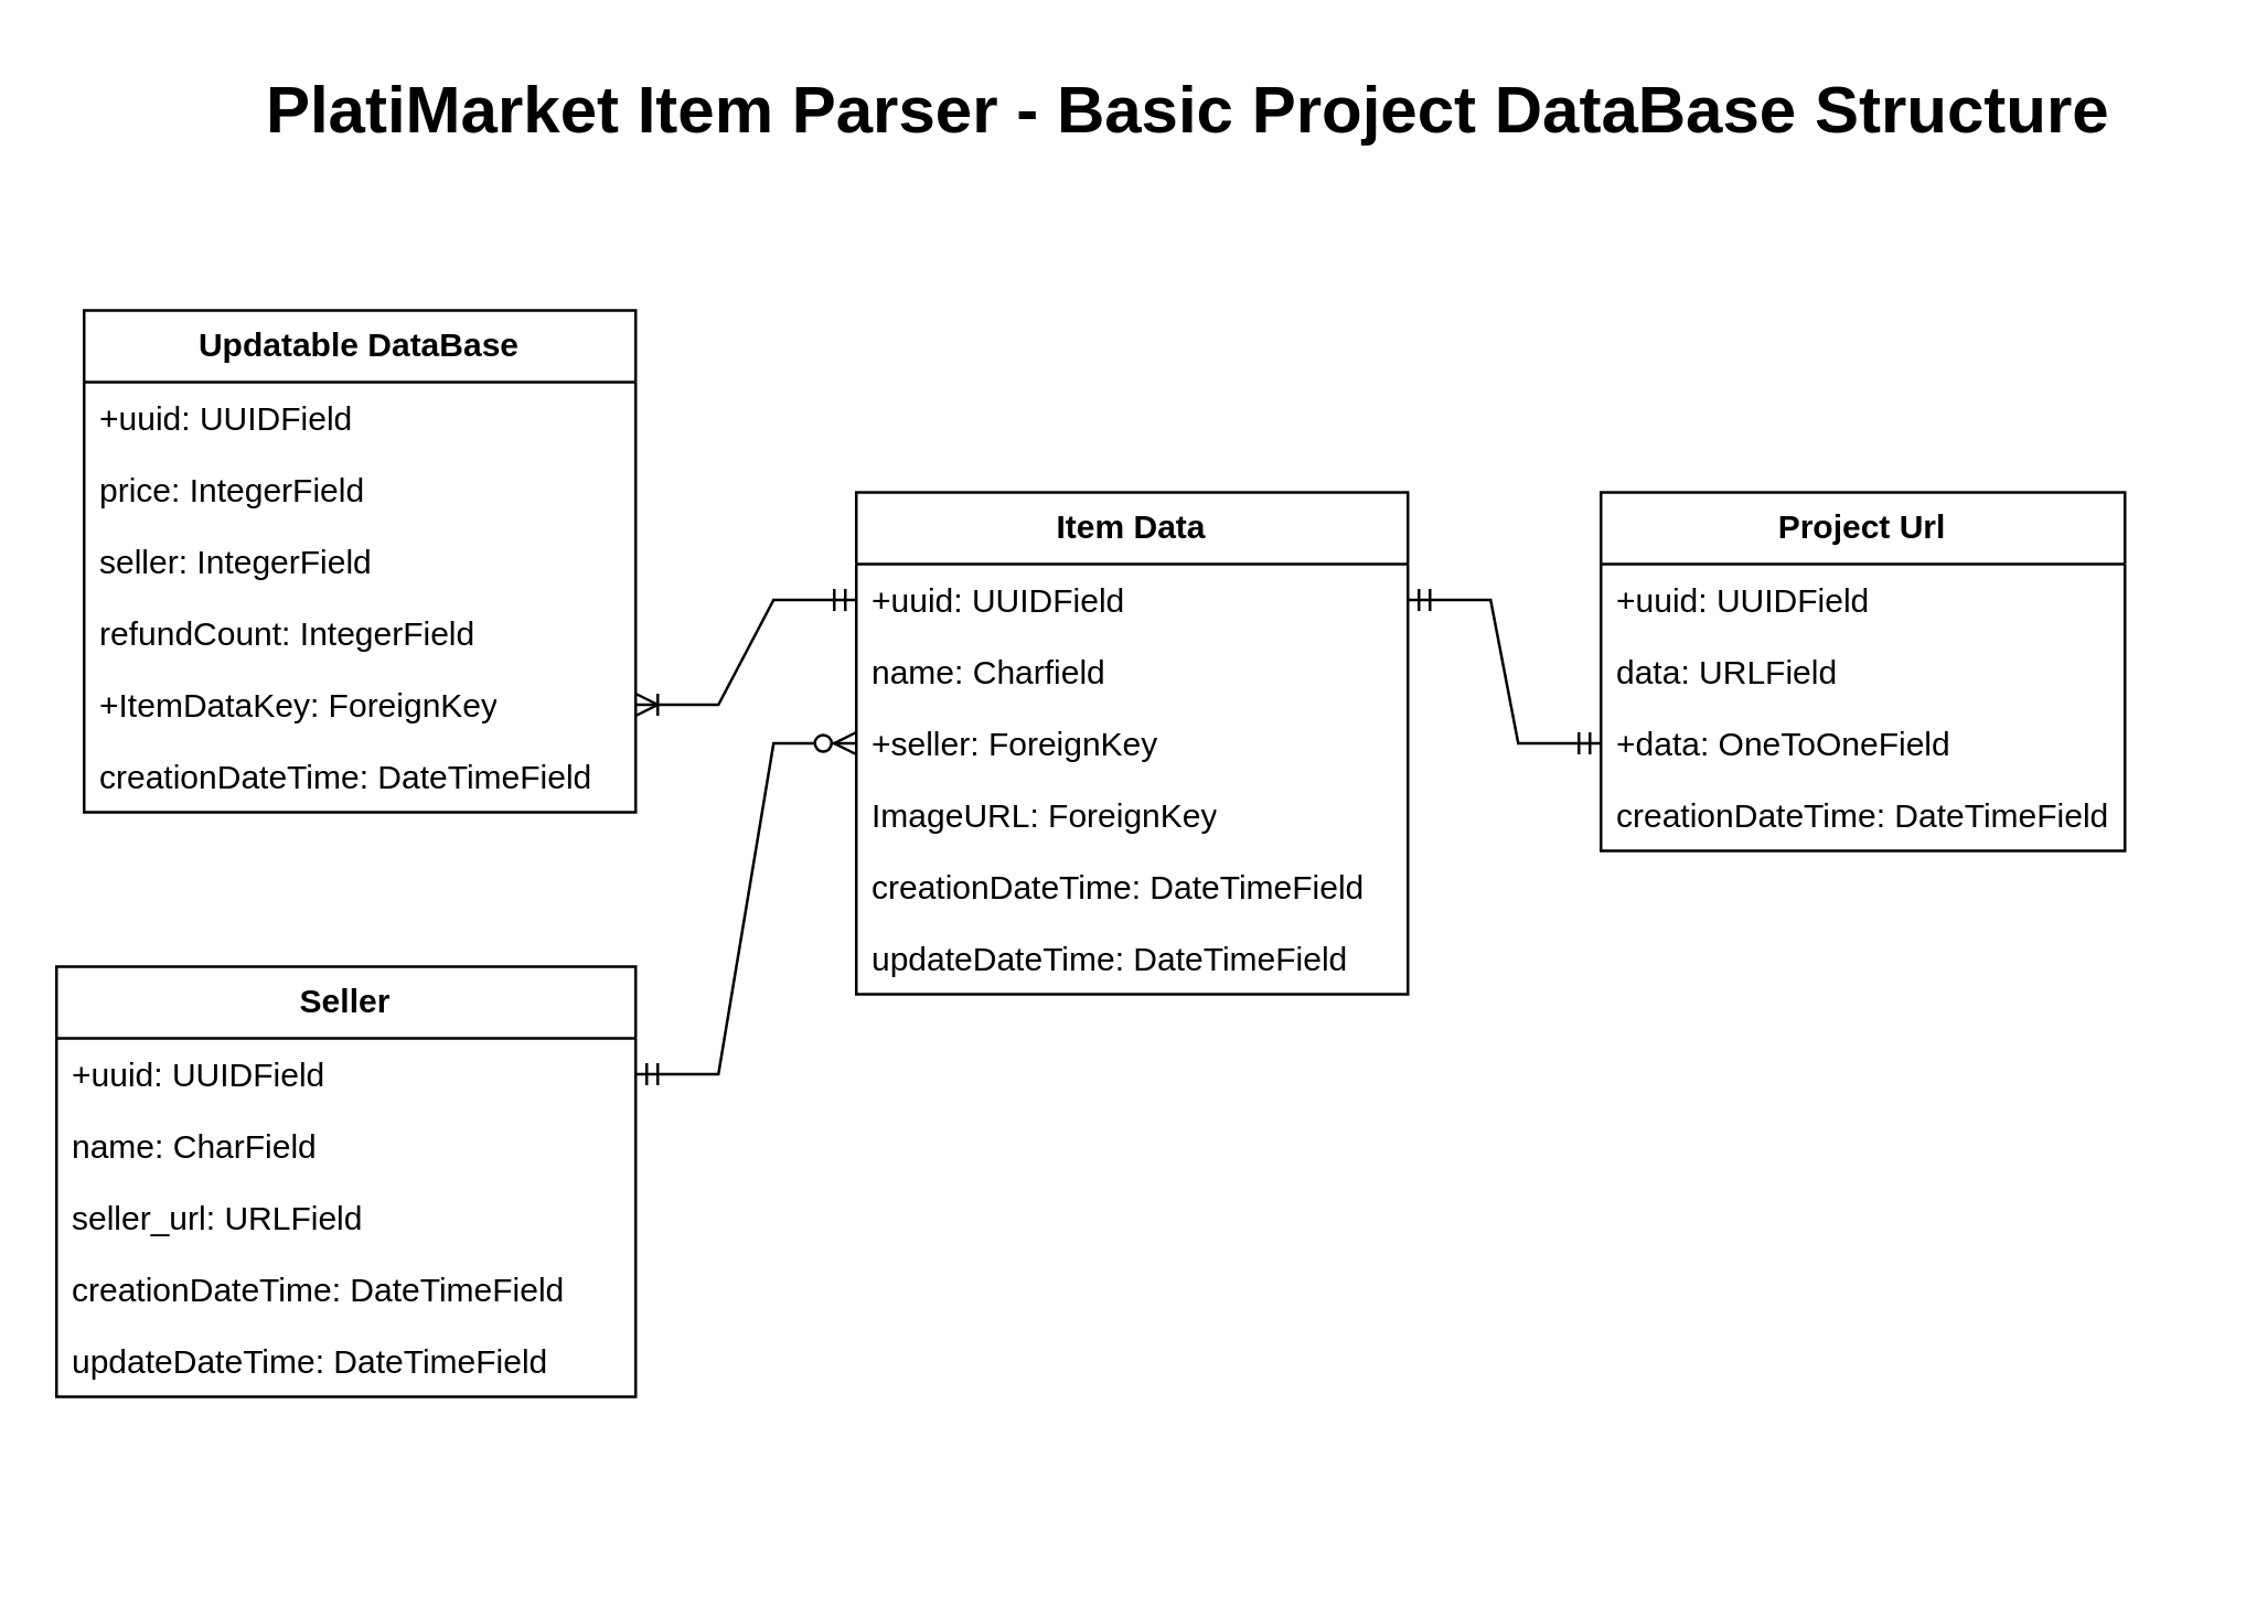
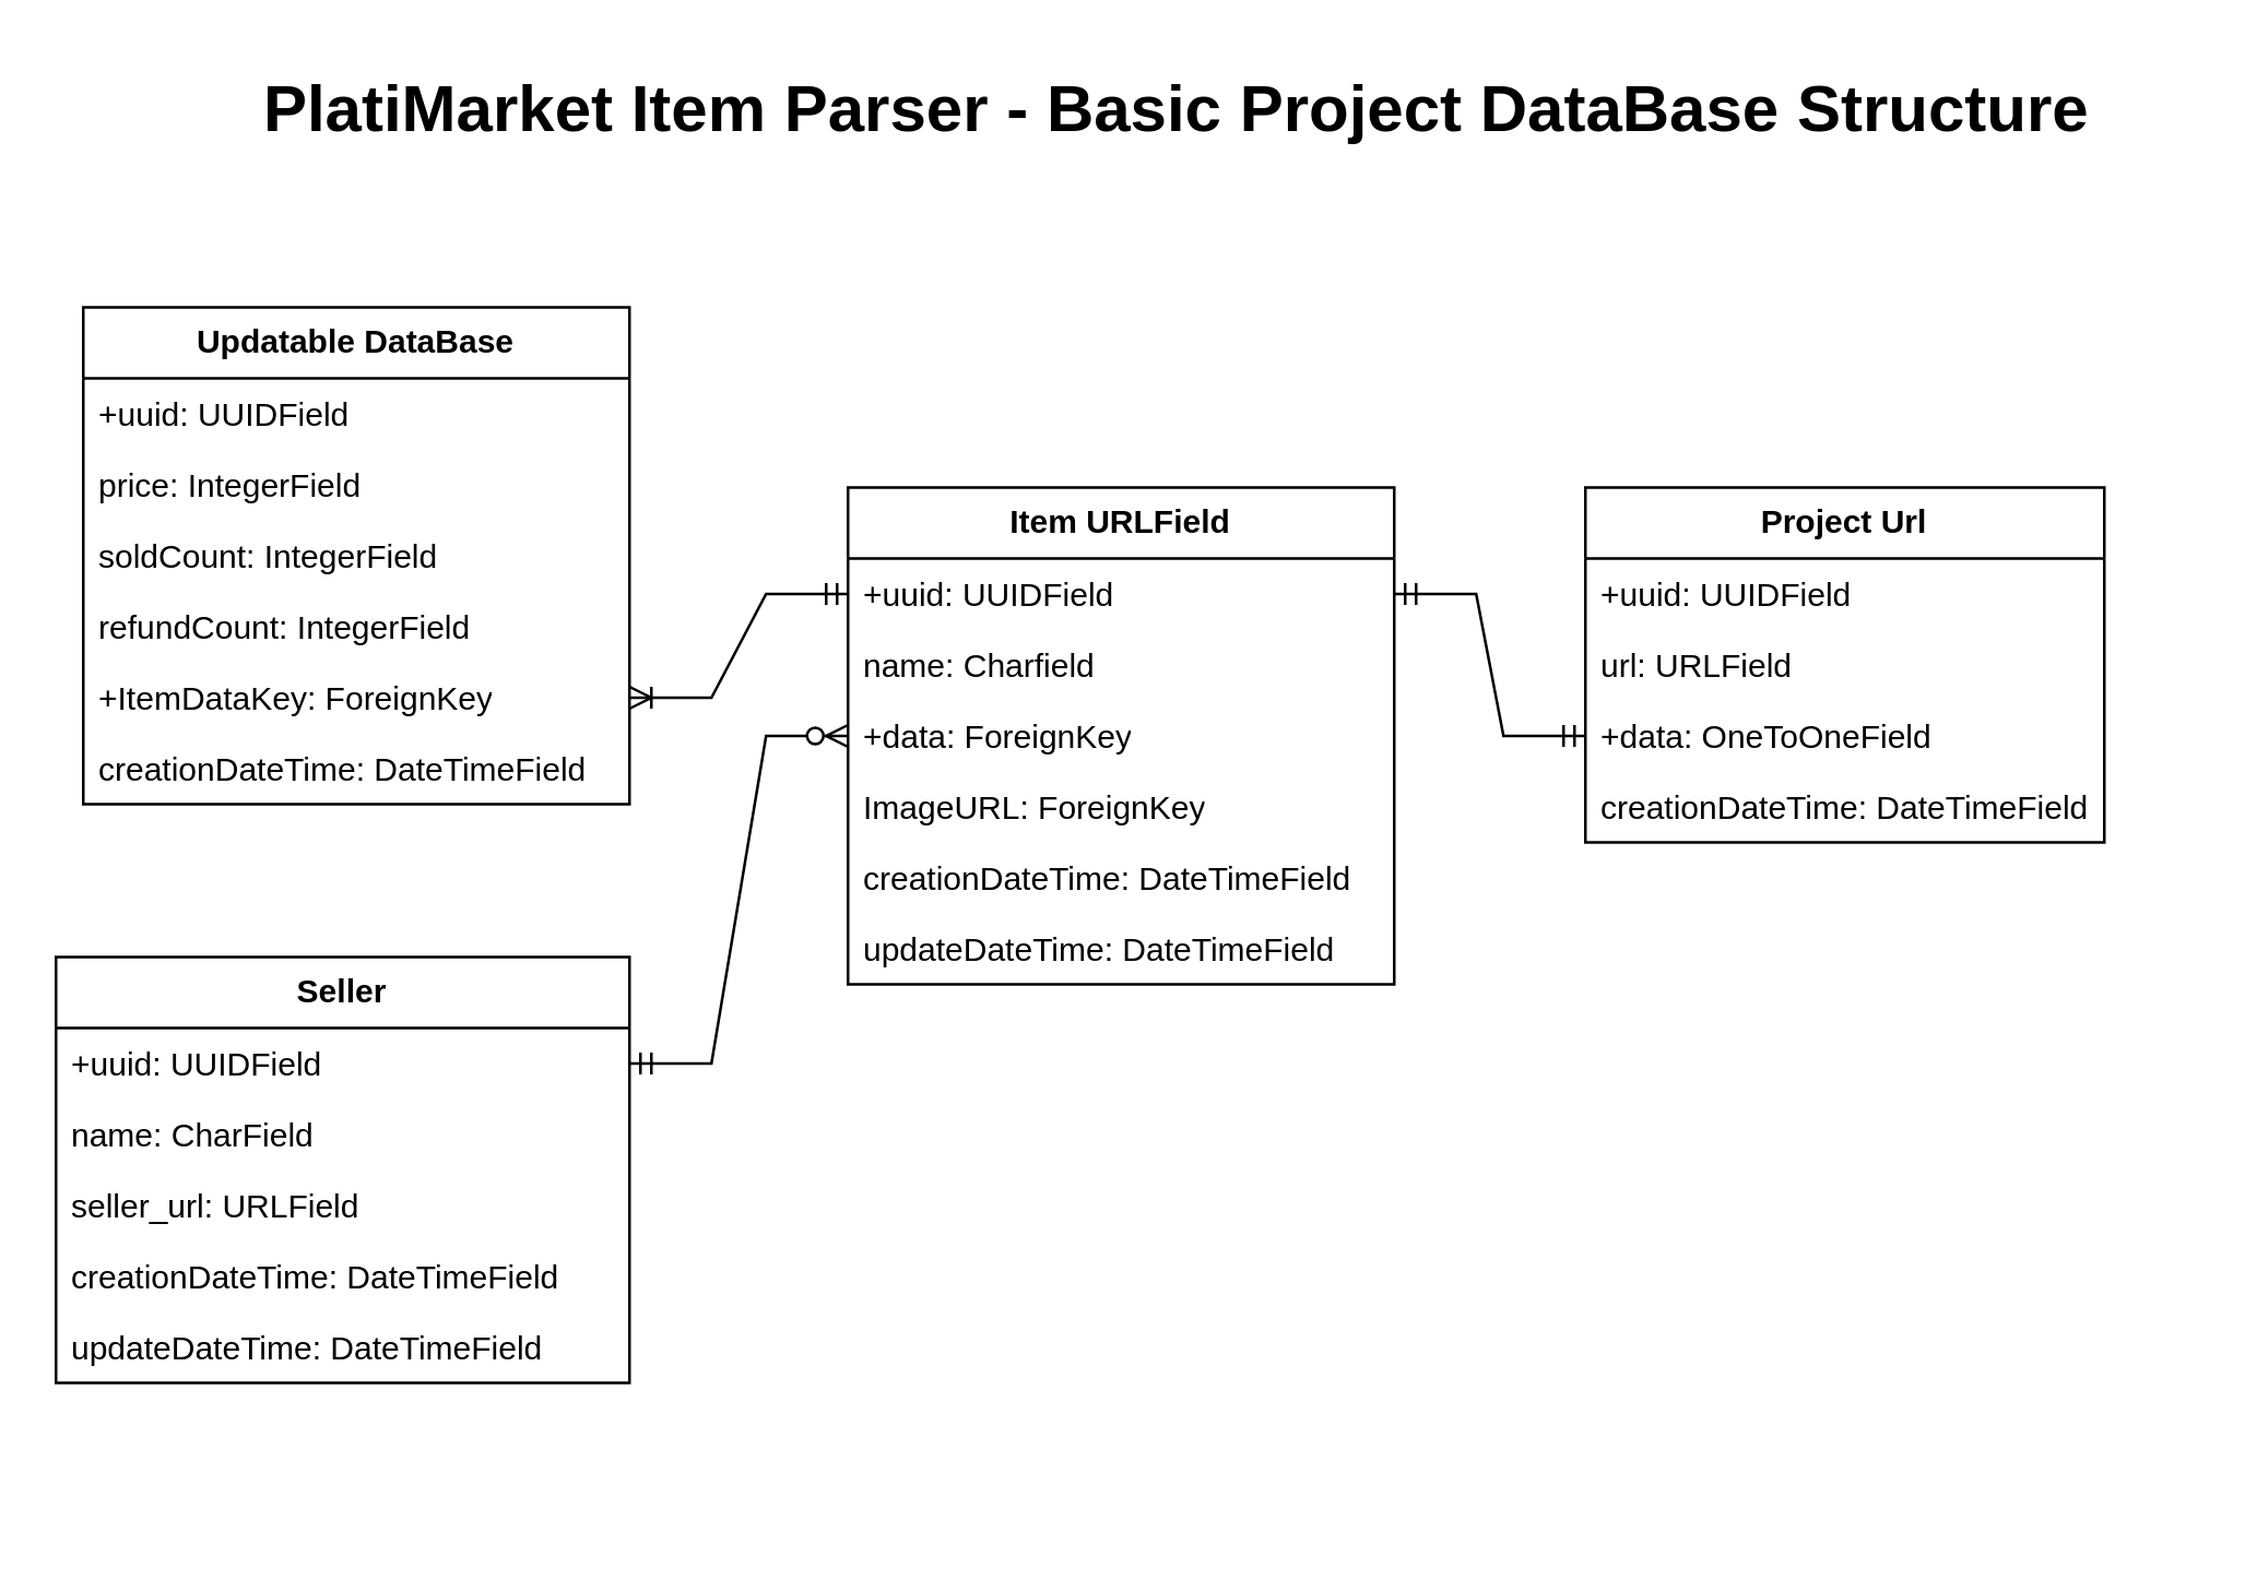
- <mxCell id="7" value="&lt;span style=&quot;font-weight: 700;&quot;&gt;Item Data&lt;/span&gt;" style="swimlane;fontStyle=0;childLayout=stackLayout;horizontal=1;startSize=26;fillColor=none;horizontalStack=0;resizeParent=1;resizeParentMax=0;resizeLast=0;collapsible=1;marginBottom=0;whiteSpace=wrap;html=1;" parent="1" vertex="1"><mxGeometry x="310" y="178" width="200" height="182" as="geometry"><mxRectangle x="100" y="240" width="90" height="30" as="alternateBounds" /></mxGeometry></mxCell>
+ <mxCell id="7" value="&lt;span style=&quot;font-weight: 700;&quot;&gt;Item URLField&lt;/span&gt;" style="swimlane;fontStyle=0;childLayout=stackLayout;horizontal=1;startSize=26;fillColor=none;horizontalStack=0;resizeParent=1;resizeParentMax=0;resizeLast=0;collapsible=1;marginBottom=0;whiteSpace=wrap;html=1;" parent="1" vertex="1"><mxGeometry x="310" y="178" width="200" height="182" as="geometry"><mxRectangle x="100" y="240" width="90" height="30" as="alternateBounds" /></mxGeometry></mxCell>
- <mxCell id="19" value="&lt;span style=&quot;text-align: center;&quot;&gt;seller:&amp;nbsp;&lt;/span&gt;&lt;span style=&quot;text-align: center;&quot;&gt;IntegerField&lt;/span&gt;" style="text;strokeColor=none;fillColor=none;align=left;verticalAlign=top;spacingLeft=4;spacingRight=4;overflow=hidden;rotatable=0;points=[[0,0.5],[1,0.5]];portConstraint=eastwest;whiteSpace=wrap;html=1;" parent="16" vertex="1"><mxGeometry y="78" width="200" height="26" as="geometry" /></mxCell>
+ <mxCell id="19" value="&lt;span style=&quot;text-align: center;&quot;&gt;soldCount:&amp;nbsp;&lt;/span&gt;&lt;span style=&quot;text-align: center;&quot;&gt;IntegerField&lt;/span&gt;" style="text;strokeColor=none;fillColor=none;align=left;verticalAlign=top;spacingLeft=4;spacingRight=4;overflow=hidden;rotatable=0;points=[[0,0.5],[1,0.5]];portConstraint=eastwest;whiteSpace=wrap;html=1;" parent="16" vertex="1"><mxGeometry y="78" width="200" height="26" as="geometry" /></mxCell>
- <mxCell id="4" value="&lt;span style=&quot;text-align: center;&quot;&gt;data: URLField&lt;/span&gt;" style="text;strokeColor=none;fillColor=none;align=left;verticalAlign=top;spacingLeft=4;spacingRight=4;overflow=hidden;rotatable=0;points=[[0,0.5],[1,0.5]];portConstraint=eastwest;whiteSpace=wrap;html=1;" parent="2" vertex="1"><mxGeometry y="52" width="190" height="26" as="geometry" /></mxCell>
+ <mxCell id="4" value="&lt;span style=&quot;text-align: center;&quot;&gt;url: URLField&lt;/span&gt;" style="text;strokeColor=none;fillColor=none;align=left;verticalAlign=top;spacingLeft=4;spacingRight=4;overflow=hidden;rotatable=0;points=[[0,0.5],[1,0.5]];portConstraint=eastwest;whiteSpace=wrap;html=1;" parent="2" vertex="1"><mxGeometry y="52" width="190" height="26" as="geometry" /></mxCell>
- <mxCell id="10" value="&lt;span style=&quot;text-align: center;&quot;&gt;+seller: ForeignKey&lt;/span&gt;" style="text;strokeColor=none;fillColor=none;align=left;verticalAlign=top;spacingLeft=4;spacingRight=4;overflow=hidden;rotatable=0;points=[[0,0.5],[1,0.5]];portConstraint=eastwest;whiteSpace=wrap;html=1;" parent="7" vertex="1"><mxGeometry y="78" width="200" height="26" as="geometry" /></mxCell>
+ <mxCell id="10" value="&lt;span style=&quot;text-align: center;&quot;&gt;+data: ForeignKey&lt;/span&gt;" style="text;strokeColor=none;fillColor=none;align=left;verticalAlign=top;spacingLeft=4;spacingRight=4;overflow=hidden;rotatable=0;points=[[0,0.5],[1,0.5]];portConstraint=eastwest;whiteSpace=wrap;html=1;" parent="7" vertex="1"><mxGeometry y="78" width="200" height="26" as="geometry" /></mxCell>
